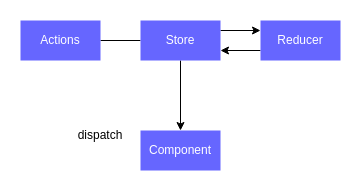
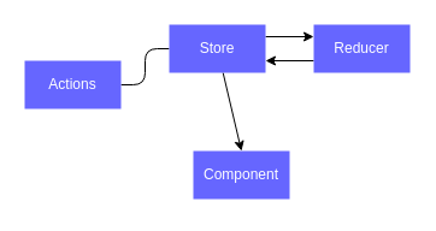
- <mxCell id="3" value="&lt;font color=&quot;#ffffff&quot;&gt;Actions&lt;/font&gt;" style="rounded=0;whiteSpace=wrap;html=1;fillColor=#6666FF;strokeColor=none;" vertex="1" parent="1"><mxGeometry x="20" y="20" width="80" height="40" as="geometry" /></mxCell>
+ <mxCell id="3" value="&lt;font color=&quot;#ffffff&quot;&gt;Actions&lt;/font&gt;" style="rounded=0;whiteSpace=wrap;html=1;fillColor=#6666FF;strokeColor=none;" vertex="1" parent="1"><mxGeometry x="20" y="50" width="80" height="40" as="geometry" /></mxCell>
- <mxCell id="10" value="dispatch" style="text;html=1;strokeColor=none;fillColor=none;align=center;verticalAlign=middle;whiteSpace=wrap;rounded=0;fontColor=#000000;" vertex="1" parent="1"><mxGeometry x="70" y="120" width="60" height="30" as="geometry" /></mxCell>
- <mxCell id="9" value="&lt;font color=&quot;#ffffff&quot;&gt;Component&lt;/font&gt;" style="rounded=0;whiteSpace=wrap;html=1;fillColor=#6666FF;strokeColor=none;" vertex="1" parent="1"><mxGeometry x="140" y="130" width="80" height="40" as="geometry" /></mxCell>
+ <mxCell id="9" value="&lt;font color=&quot;#ffffff&quot;&gt;Component&lt;/font&gt;" style="rounded=0;whiteSpace=wrap;html=1;fillColor=#6666FF;strokeColor=none;" vertex="1" parent="1"><mxGeometry x="160" y="125" width="80" height="40" as="geometry" /></mxCell>
